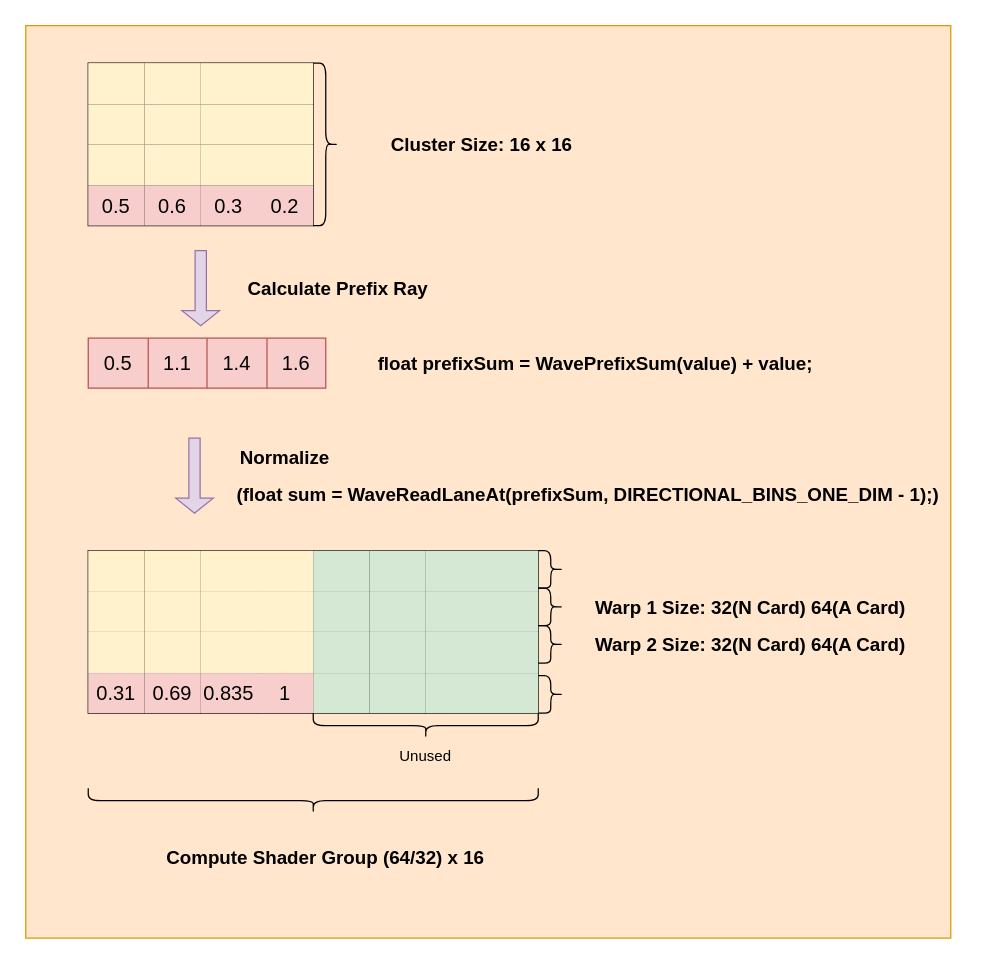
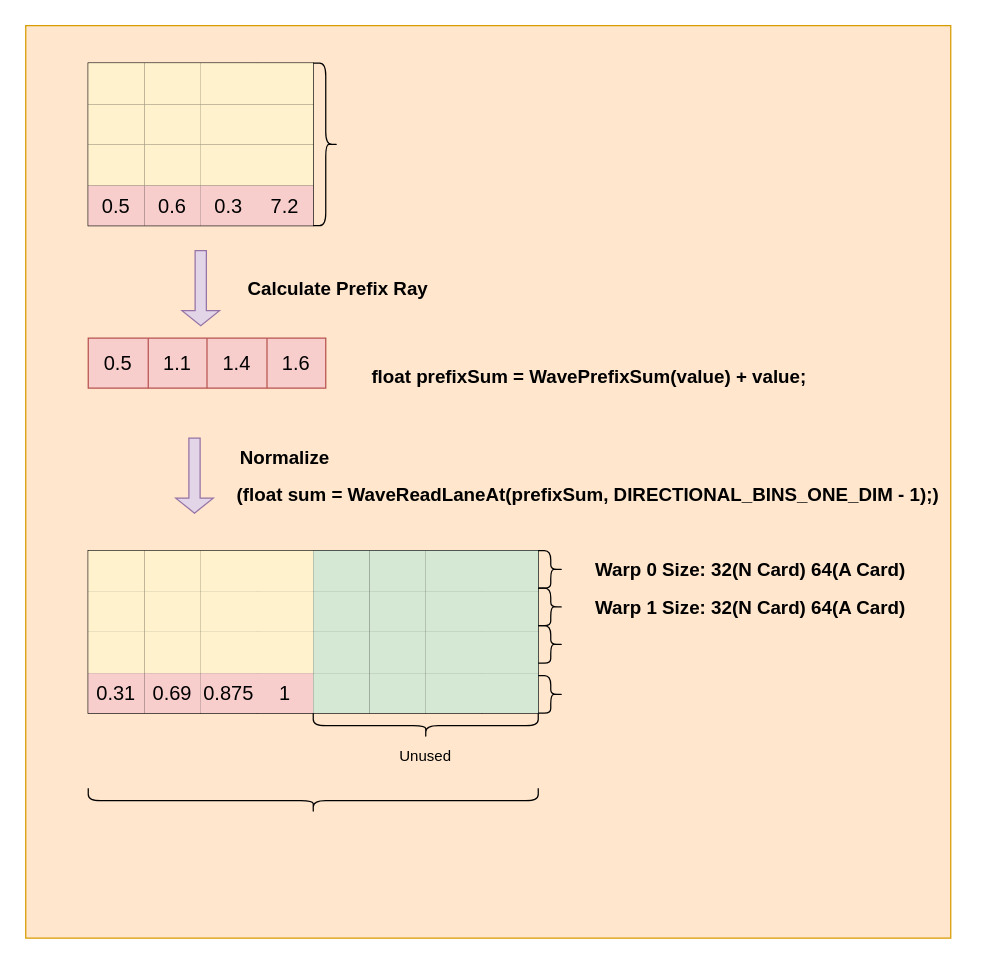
- <mxCell id="25" value="Cluster Size: 16 x 16" style="text;html=1;align=center;verticalAlign=middle;whiteSpace=wrap;rounded=0;fontSize=15;fontStyle=1" parent="1" vertex="1"><mxGeometry x="280" y="100" width="210" height="30" as="geometry" /></mxCell>
- <mxCell id="23" value="0.2" style="shape=partialRectangle;html=1;whiteSpace=wrap;connectable=0;strokeColor=#b85450;overflow=hidden;fillColor=#f8cecc;top=0;left=0;bottom=0;right=0;pointerEvents=1;fontSize=16;" parent="19" vertex="1"><mxGeometry x="135" width="45" height="32" as="geometry"><mxRectangle width="45" height="32" as="alternateBounds" /></mxGeometry></mxCell>
+ <mxCell id="23" value="7.2" style="shape=partialRectangle;html=1;whiteSpace=wrap;connectable=0;strokeColor=#b85450;overflow=hidden;fillColor=#f8cecc;top=0;left=0;bottom=0;right=0;pointerEvents=1;fontSize=16;" parent="19" vertex="1"><mxGeometry x="135" width="45" height="32" as="geometry"><mxRectangle width="45" height="32" as="alternateBounds" /></mxGeometry></mxCell>
- <mxCell id="32" value="&lt;p data-private=&quot;redact&quot; class=&quot;pb-2 min-w-[1px]&quot; data-wt-guid=&quot;38dabe61-762f-4f6e-9395-6caa750779c0&quot; data-pm-slice=&quot;1 1 []&quot; style=&quot;font-size: 15px;&quot;&gt;float prefixSum = WavePrefixSum(value) + value;&lt;/p&gt;" style="text;whiteSpace=wrap;html=1;fontStyle=1;fontSize=15;" parent="1" vertex="1"><mxGeometry x="300" y="260" width="350" height="60" as="geometry" /></mxCell>
+ <mxCell id="32" value="&lt;p data-private=&quot;redact&quot; class=&quot;pb-2 min-w-[1px]&quot; data-wt-guid=&quot;38dabe61-762f-4f6e-9395-6caa750779c0&quot; data-pm-slice=&quot;1 1 []&quot; style=&quot;font-size: 15px;&quot;&gt;float prefixSum = WavePrefixSum(value) + value;&lt;/p&gt;" style="text;whiteSpace=wrap;html=1;fontStyle=1;fontSize=15;" parent="1" vertex="1"><mxGeometry x="295" y="270" width="350" height="60" as="geometry" /></mxCell>
+ <mxCell id="77" value="&lt;b&gt;&lt;font style=&quot;font-size: 15px;&quot;&gt;Warp 0 Size: 32(N Card) 64(A Card)&lt;/font&gt;&lt;/b&gt;" style="text;html=1;align=center;verticalAlign=middle;whiteSpace=wrap;rounded=0;" parent="1" vertex="1"><mxGeometry x="470" y="440" width="260" height="30" as="geometry" /></mxCell>
- <mxCell id="81" value="&lt;b&gt;&lt;font style=&quot;font-size: 15px;&quot;&gt;Warp 2 Size: 32(N Card) 64(A Card)&lt;/font&gt;&lt;/b&gt;" style="text;html=1;align=center;verticalAlign=middle;whiteSpace=wrap;rounded=0;" parent="1" vertex="1"><mxGeometry x="470" y="500" width="260" height="30" as="geometry" /></mxCell>
- <mxCell id="65" value="0.835" style="shape=partialRectangle;html=1;whiteSpace=wrap;connectable=0;strokeColor=#b85450;overflow=hidden;fillColor=#f8cecc;top=0;left=0;bottom=0;right=0;pointerEvents=1;fontSize=16;" parent="62" vertex="1"><mxGeometry x="90" width="45" height="32" as="geometry"><mxRectangle width="45" height="32" as="alternateBounds" /></mxGeometry></mxCell>
+ <mxCell id="65" value="0.875" style="shape=partialRectangle;html=1;whiteSpace=wrap;connectable=0;strokeColor=#b85450;overflow=hidden;fillColor=#f8cecc;top=0;left=0;bottom=0;right=0;pointerEvents=1;fontSize=16;" parent="62" vertex="1"><mxGeometry x="90" width="45" height="32" as="geometry"><mxRectangle width="45" height="32" as="alternateBounds" /></mxGeometry></mxCell>
- <mxCell id="85" value="Compute Shader Group (64/32) x 16" style="text;html=1;align=center;verticalAlign=middle;whiteSpace=wrap;rounded=0;fontStyle=1;fontSize=15;" parent="1" vertex="1"><mxGeometry x="105" y="670" width="310" height="30" as="geometry" /></mxCell>
